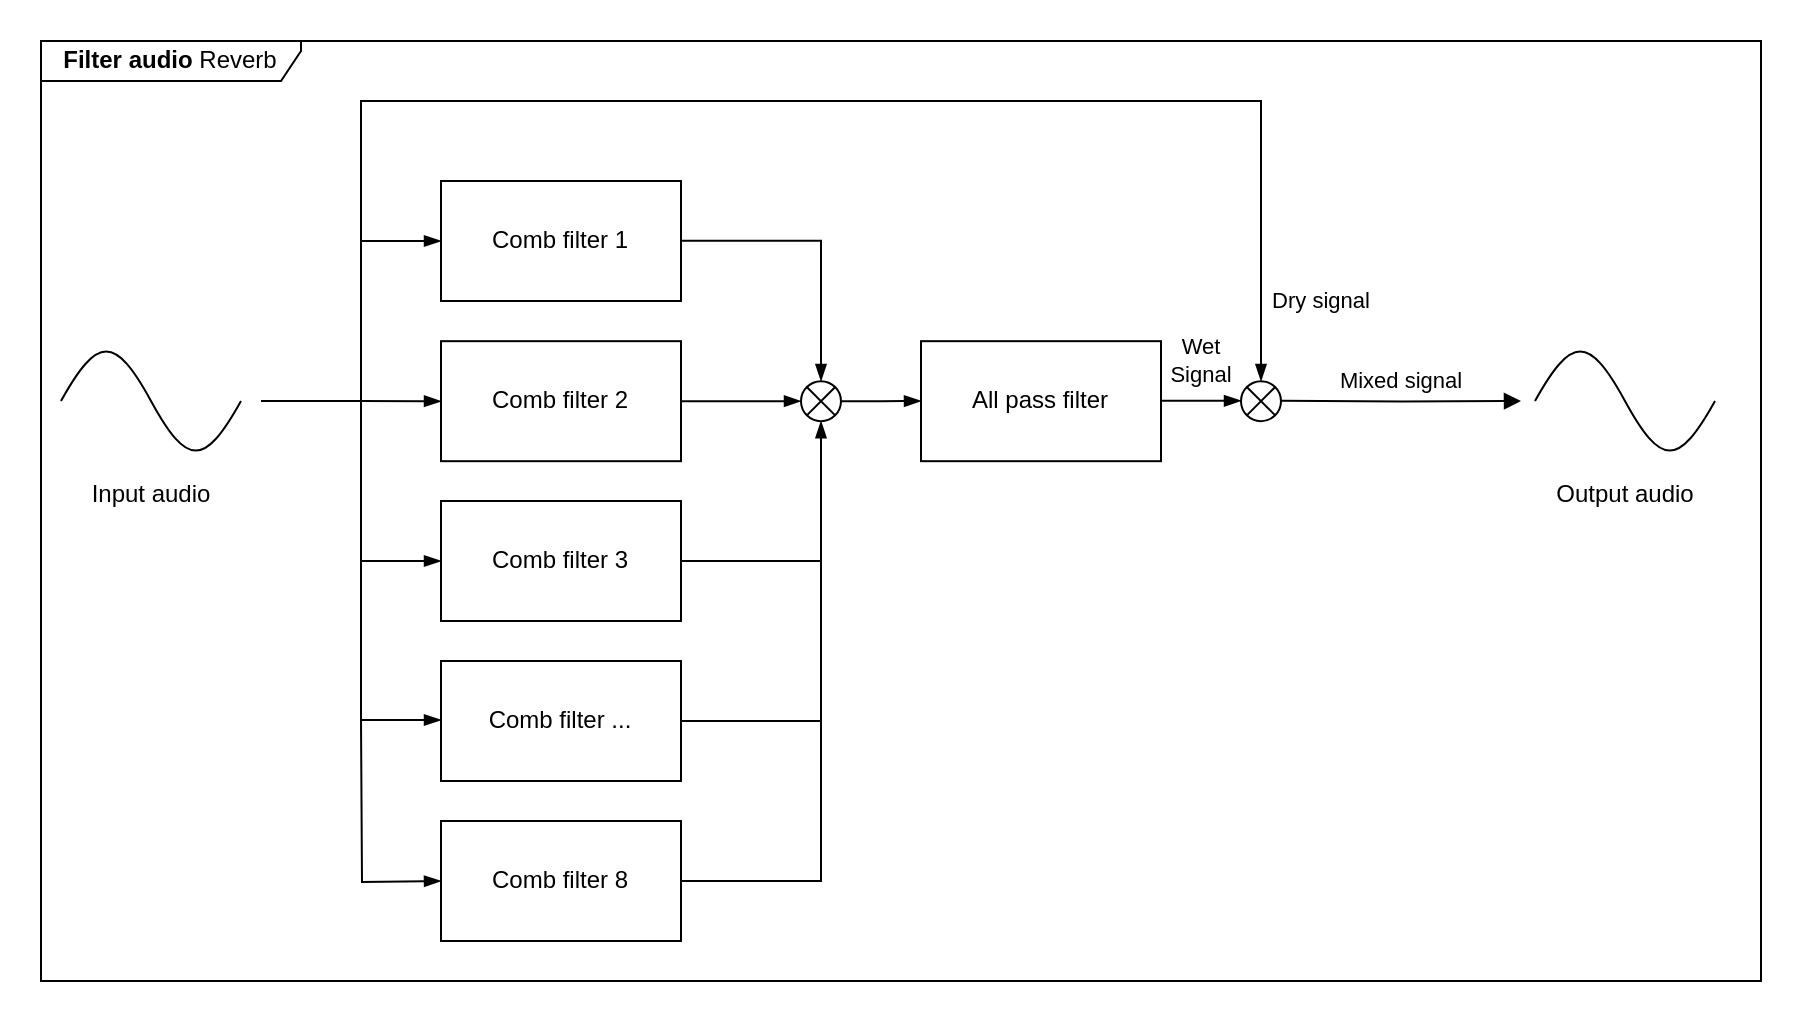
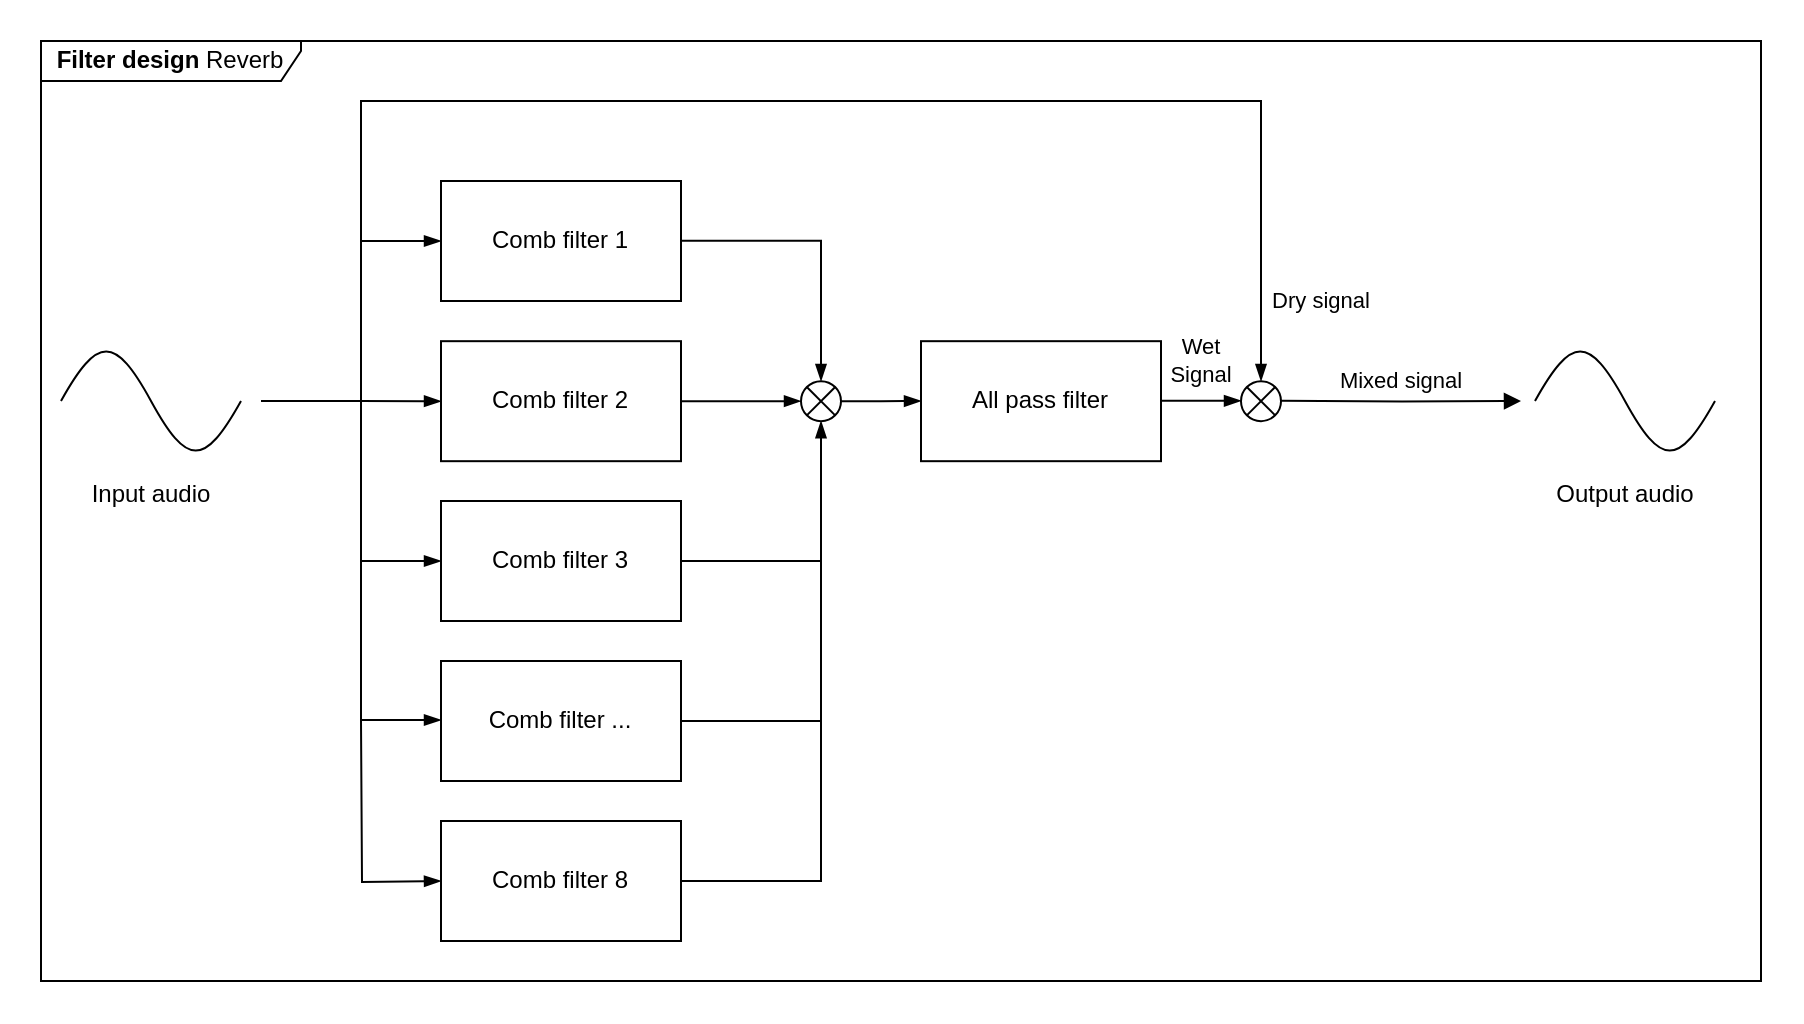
- <mxCell id="26" value="&lt;b&gt;Filter audio&amp;nbsp;&lt;/b&gt;&lt;span style=&quot;background-color: initial;&quot;&gt;Reverb&lt;/span&gt;" style="shape=umlFrame;whiteSpace=wrap;html=1;pointerEvents=0;width=130;height=20;" parent="1" vertex="1"><mxGeometry x="20" y="20" width="860" height="470" as="geometry" /></mxCell>
+ <mxCell id="26" value="&lt;b&gt;Filter design&amp;nbsp;&lt;/b&gt;&lt;span style=&quot;background-color: initial;&quot;&gt;Reverb&lt;/span&gt;" style="shape=umlFrame;whiteSpace=wrap;html=1;pointerEvents=0;width=130;height=20;" parent="1" vertex="1"><mxGeometry x="20" y="20" width="860" height="470" as="geometry" /></mxCell>
